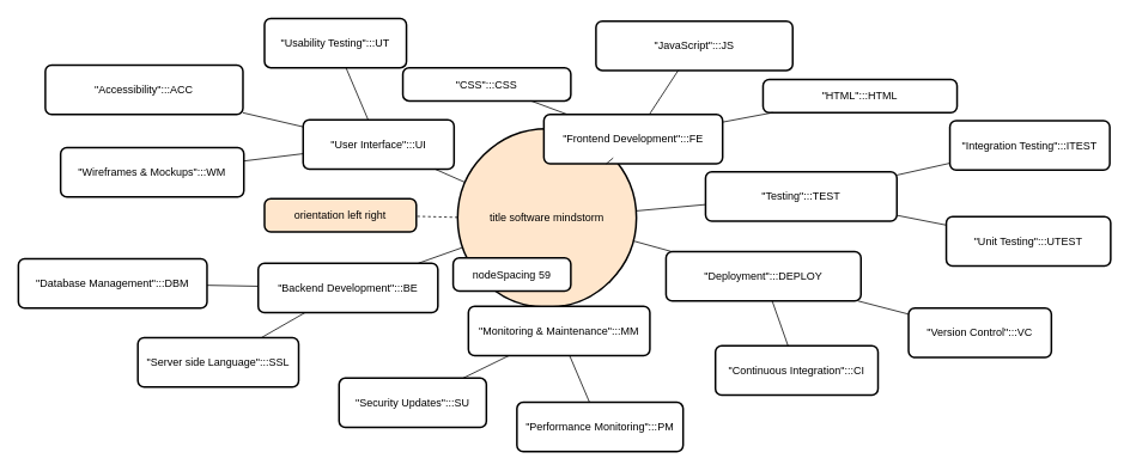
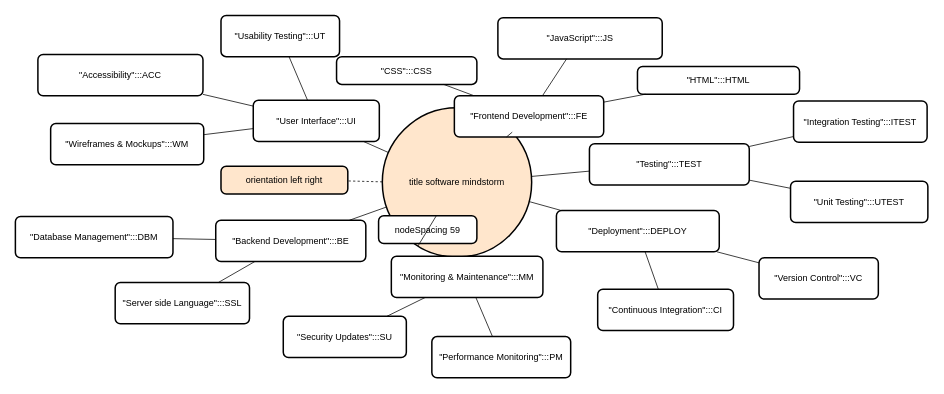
+ <mxCell id="26" style="endArrow=none" edge="1" parent="1" source="2" target="4"><mxGeometry relative="1" as="geometry" /></mxCell>
